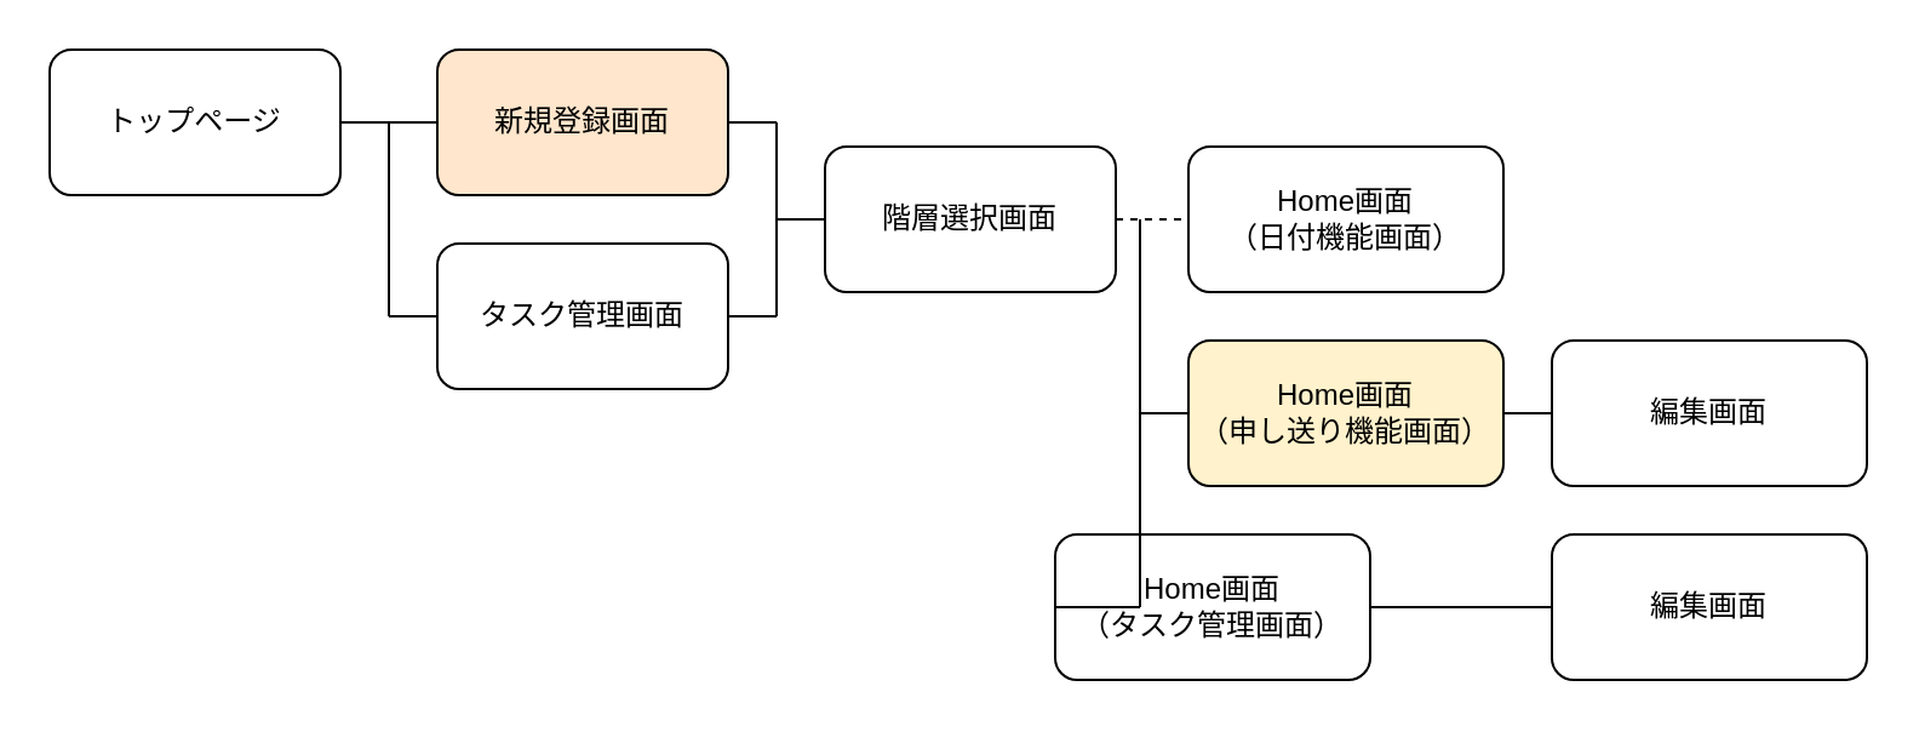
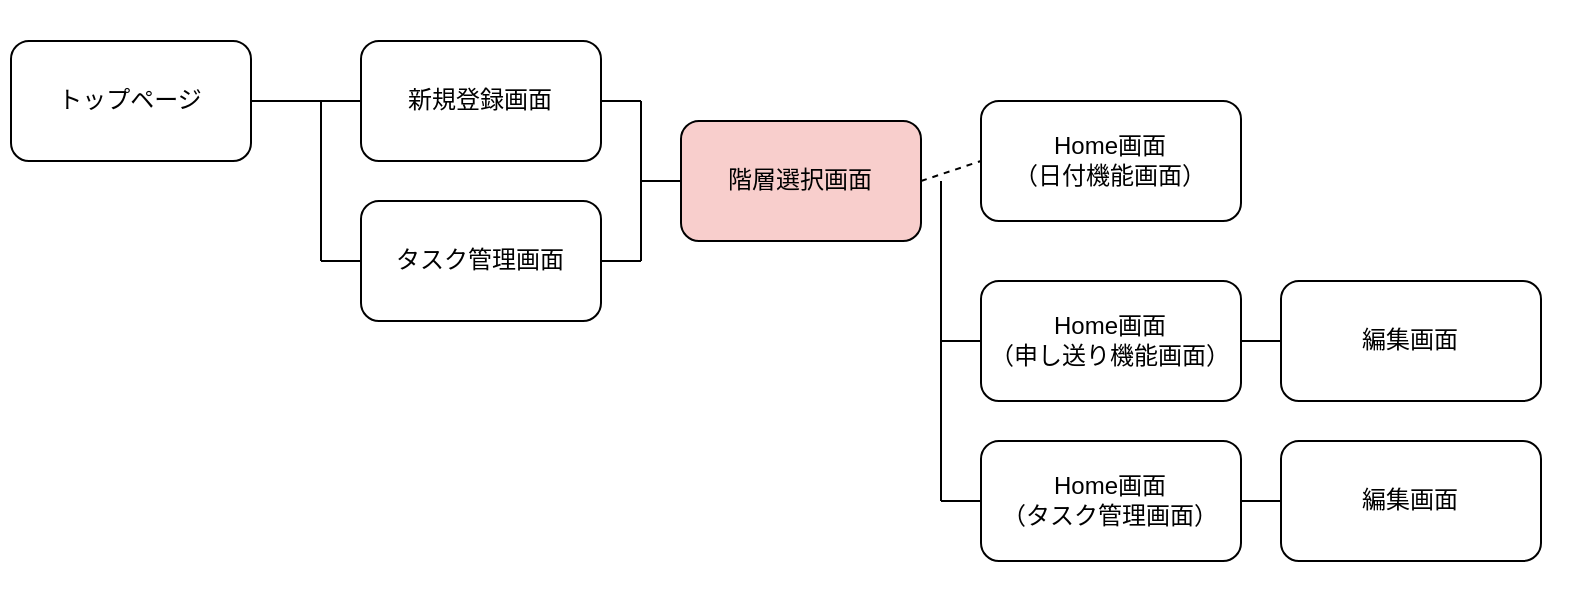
- <mxCell id="2" value="&lt;font style=&quot;&quot; color=&quot;#000000&quot;&gt;トップページ&lt;/font&gt;" style="rounded=1;whiteSpace=wrap;html=1;fillColor=#FFFFFF;" vertex="1" parent="1"><mxGeometry x="20" y="20" width="120" height="60" as="geometry" /></mxCell>
+ <mxCell id="2" value="&lt;font style=&quot;&quot; color=&quot;#000000&quot;&gt;トップページ&lt;/font&gt;" style="rounded=1;whiteSpace=wrap;html=1;fillColor=#FFFFFF;" vertex="1" parent="1"><mxGeometry x="5" y="20" width="120" height="60" as="geometry" /></mxCell>
- <mxCell id="4" value="新規登録画面" style="rounded=1;whiteSpace=wrap;html=1;fontColor=#000000;fillColor=#ffe6cc;" vertex="1" parent="1"><mxGeometry x="180" y="20" width="120" height="60" as="geometry" /></mxCell>
+ <mxCell id="4" value="新規登録画面" style="rounded=1;whiteSpace=wrap;html=1;fontColor=#000000;fillColor=#FFFFFF;" vertex="1" parent="1"><mxGeometry x="180" y="20" width="120" height="60" as="geometry" /></mxCell>
- <mxCell id="6" value="階層選択画面" style="rounded=1;whiteSpace=wrap;html=1;fontColor=#000000;fillColor=#FFFFFF;" vertex="1" parent="1"><mxGeometry x="340" y="60" width="120" height="60" as="geometry" /></mxCell>
+ <mxCell id="6" value="階層選択画面" style="rounded=1;whiteSpace=wrap;html=1;fontColor=#000000;fillColor=#f8cecc;" vertex="1" parent="1"><mxGeometry x="340" y="60" width="120" height="60" as="geometry" /></mxCell>
- <mxCell id="13" value="Home画面&lt;br&gt;（日付機能画面）" style="rounded=1;whiteSpace=wrap;html=1;fontColor=#000000;fillColor=#FFFFFF;" vertex="1" parent="1"><mxGeometry x="490" y="60" width="130" height="60" as="geometry" /></mxCell>
+ <mxCell id="13" value="Home画面&lt;br&gt;（日付機能画面）" style="rounded=1;whiteSpace=wrap;html=1;fontColor=#000000;fillColor=#FFFFFF;" vertex="1" parent="1"><mxGeometry x="490" y="50" width="130" height="60" as="geometry" /></mxCell>
- <mxCell id="15" value="Home画面&lt;br&gt;（申し送り機能画面）" style="rounded=1;whiteSpace=wrap;html=1;fontColor=#000000;fillColor=#fff2cc;" vertex="1" parent="1"><mxGeometry x="490" y="140" width="130" height="60" as="geometry" /></mxCell>
+ <mxCell id="15" value="Home画面&lt;br&gt;（申し送り機能画面）" style="rounded=1;whiteSpace=wrap;html=1;fontColor=#000000;fillColor=#FFFFFF;" vertex="1" parent="1"><mxGeometry x="490" y="140" width="130" height="60" as="geometry" /></mxCell>
- <mxCell id="16" value="Home画面&lt;br&gt;（タスク管理画面）" style="rounded=1;whiteSpace=wrap;html=1;fontColor=#000000;fillColor=#FFFFFF;" vertex="1" parent="1"><mxGeometry x="435" y="220" width="130" height="60" as="geometry" /></mxCell>
+ <mxCell id="16" value="Home画面&lt;br&gt;（タスク管理画面）" style="rounded=1;whiteSpace=wrap;html=1;fontColor=#000000;fillColor=#FFFFFF;" vertex="1" parent="1"><mxGeometry x="490" y="220" width="130" height="60" as="geometry" /></mxCell>
